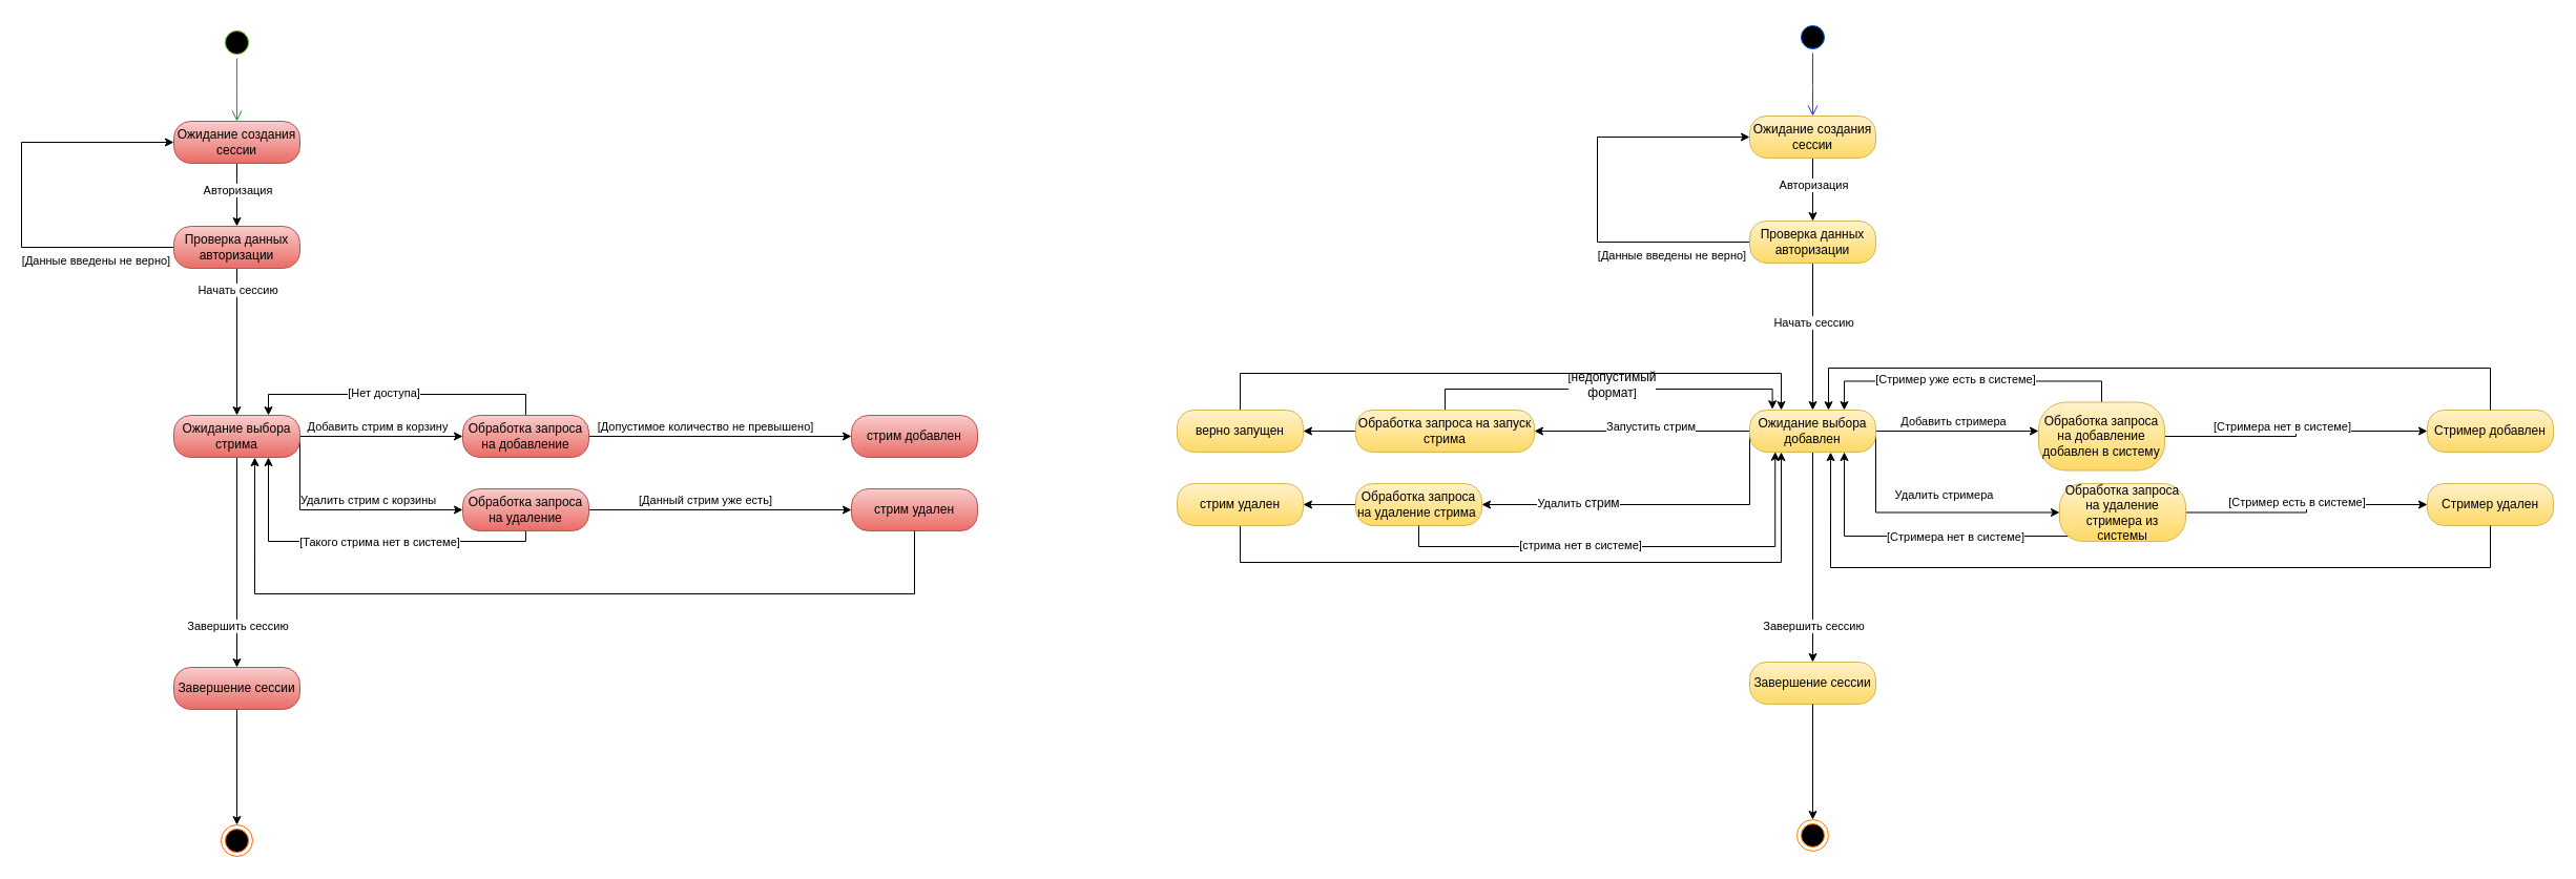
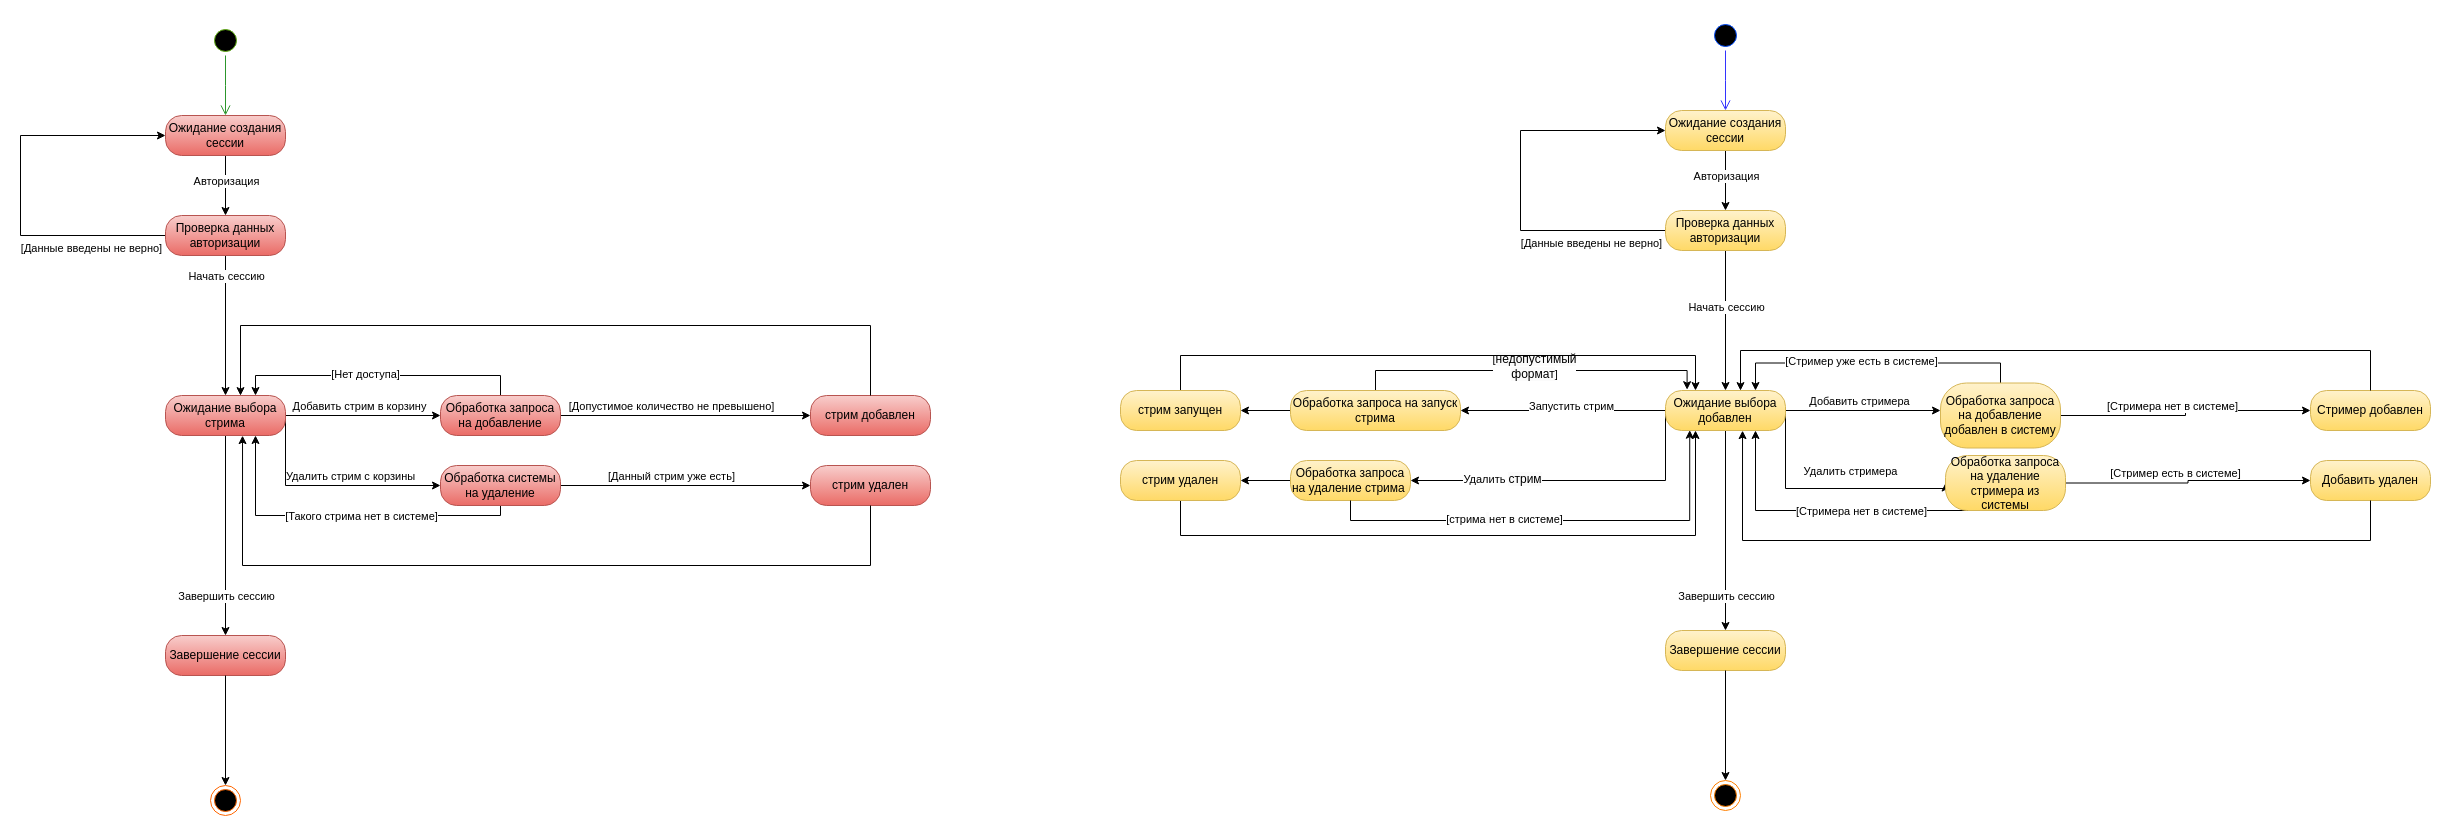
+ <mxCell id="33" style="edgeStyle=orthogonalEdgeStyle;rounded=0;orthogonalLoop=1;jettySize=auto;html=1;exitX=0.5;exitY=0;exitDx=0;exitDy=0;entryX=0.625;entryY=0.003;entryDx=0;entryDy=0;entryPerimeter=0;" parent="1" source="8" target="14" edge="1"><mxGeometry relative="1" as="geometry"><Array as="points"><mxPoint x="870" y="325" /><mxPoint x="240" y="325" /></Array></mxGeometry></mxCell>
- <mxCell id="83" value="верно запущен" style="rounded=1;whiteSpace=wrap;html=1;arcSize=40;fillColor=#fff2cc;strokeColor=#d6b656;gradientColor=#ffd966;" parent="1" vertex="1"><mxGeometry x="1120" y="390" width="120" height="40" as="geometry" /></mxCell>
+ <mxCell id="83" value="стрим запущен" style="rounded=1;whiteSpace=wrap;html=1;arcSize=40;fillColor=#fff2cc;strokeColor=#d6b656;gradientColor=#ffd966;" parent="1" vertex="1"><mxGeometry x="1120" y="390" width="120" height="40" as="geometry" /></mxCell>
- <mxCell id="43" value="Стример удален" style="rounded=1;whiteSpace=wrap;html=1;arcSize=40;fillColor=#fff2cc;strokeColor=#d6b656;gradientColor=#ffd966;" parent="1" vertex="1"><mxGeometry x="2310" y="460" width="120" height="40" as="geometry" /></mxCell>
+ <mxCell id="43" value="Добавить удален" style="rounded=1;whiteSpace=wrap;html=1;arcSize=40;fillColor=#fff2cc;strokeColor=#d6b656;gradientColor=#ffd966;" parent="1" vertex="1"><mxGeometry x="2310" y="460" width="120" height="40" as="geometry" /></mxCell>
- <mxCell id="18" value="Обработка запроса на удаление" style="rounded=1;whiteSpace=wrap;html=1;arcSize=40;fillColor=#f8cecc;strokeColor=#b85450;gradientColor=#ea6b66;" parent="1" vertex="1"><mxGeometry x="440" y="465" width="120" height="40" as="geometry" /></mxCell>
+ <mxCell id="18" value="Обработка системы на удаление" style="rounded=1;whiteSpace=wrap;html=1;arcSize=40;fillColor=#f8cecc;strokeColor=#b85450;gradientColor=#ea6b66;" parent="1" vertex="1"><mxGeometry x="440" y="465" width="120" height="40" as="geometry" /></mxCell>
- <mxCell id="56" value="Обработка запроса на удаление стримера из системы" style="rounded=1;whiteSpace=wrap;html=1;arcSize=40;fillColor=#fff2cc;strokeColor=#d6b656;gradientColor=#ffd966;" parent="1" vertex="1"><mxGeometry x="1960" y="460" width="120" height="55" as="geometry" /></mxCell>
+ <mxCell id="56" value="Обработка запроса на удаление стримера из системы" style="rounded=1;whiteSpace=wrap;html=1;arcSize=40;fillColor=#fff2cc;strokeColor=#d6b656;gradientColor=#ffd966;" parent="1" vertex="1"><mxGeometry x="1945" y="455" width="120" height="55" as="geometry" /></mxCell>
